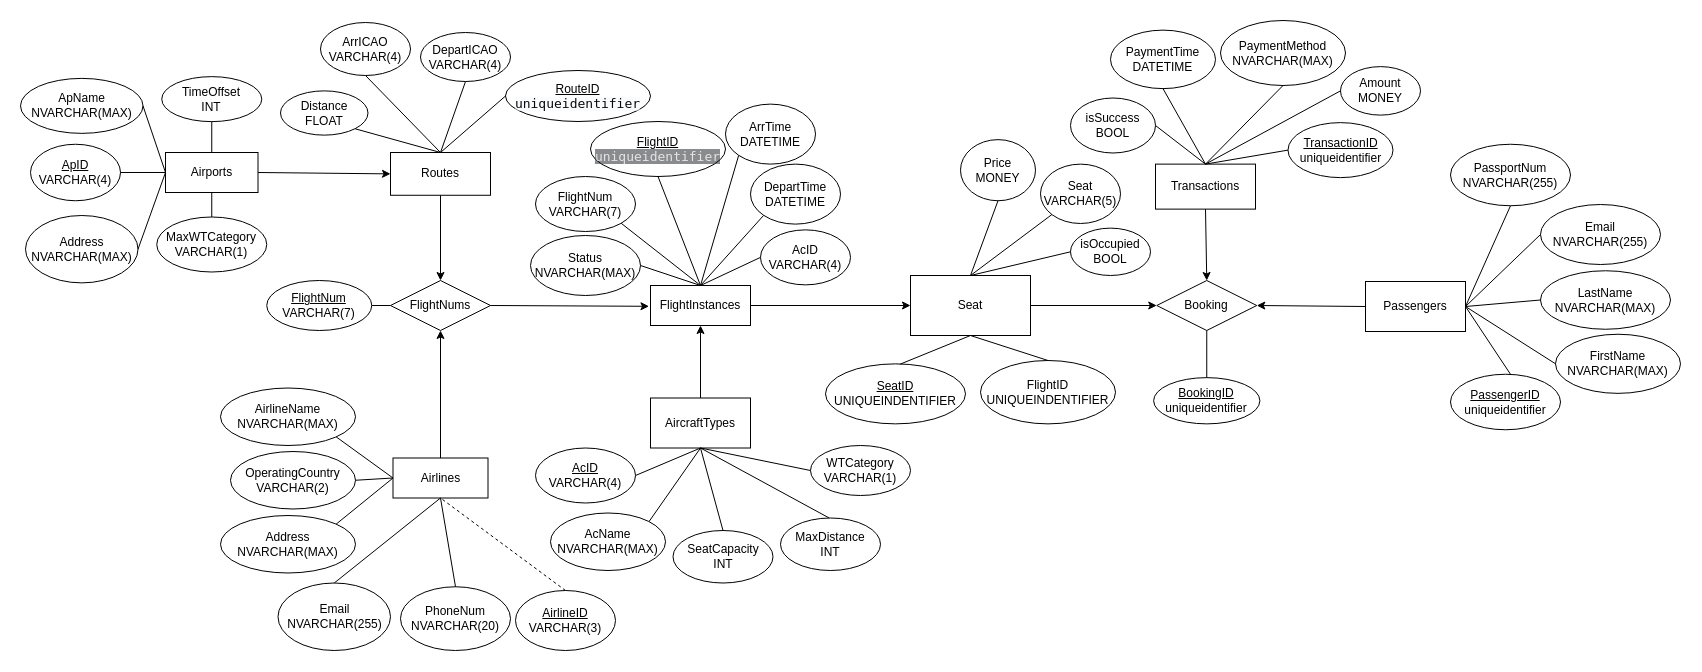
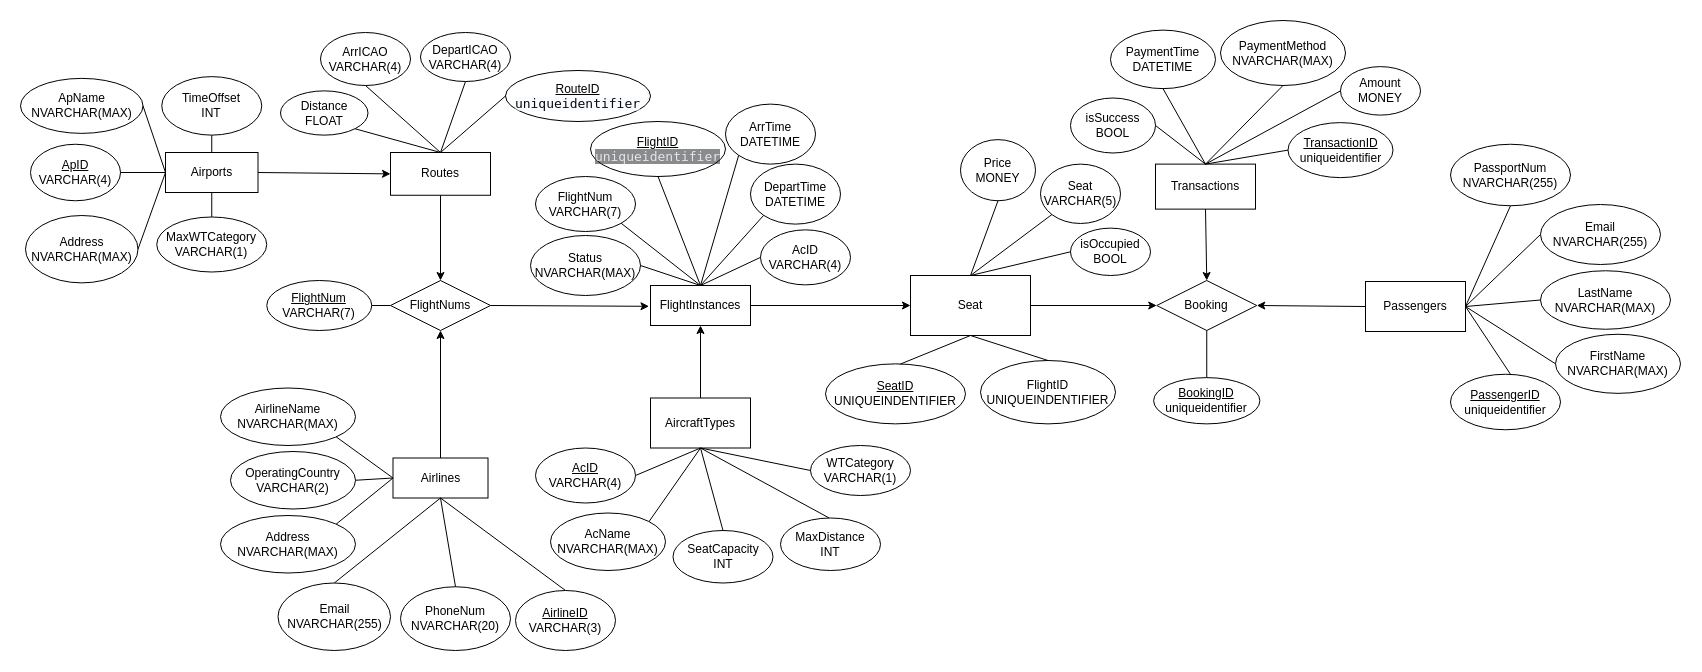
- <mxCell id="5" value="ArrICAO&lt;div&gt;VARCHAR(4)&lt;/div&gt;" style="ellipse;whiteSpace=wrap;html=1;" vertex="1" parent="1"><mxGeometry x="320" y="22" width="90" height="53" as="geometry" /></mxCell>
+ <mxCell id="5" value="ArrICAO&lt;div&gt;VARCHAR(4)&lt;/div&gt;" style="ellipse;whiteSpace=wrap;html=1;" vertex="1" parent="1"><mxGeometry x="320" y="32" width="90" height="53" as="geometry" /></mxCell>
- <mxCell id="55" value="TimeOffset&lt;br&gt;INT" style="ellipse;whiteSpace=wrap;html=1;" vertex="1" parent="1"><mxGeometry x="161.25" y="76.13" width="100" height="45" as="geometry" /></mxCell>
+ <mxCell id="55" value="TimeOffset&lt;br&gt;INT" style="ellipse;whiteSpace=wrap;html=1;" vertex="1" parent="1"><mxGeometry x="161.25" y="76.13" width="100" height="58.5" as="geometry" /></mxCell>
- <mxCell id="39" value="" style="endArrow=none;html=1;rounded=0;entryX=0.5;entryY=1;entryDx=0;entryDy=0;exitX=0.5;exitY=0;exitDx=0;exitDy=0;dashed=1;" edge="1" parent="1" source="36" target="35"><mxGeometry width="50" height="50" relative="1" as="geometry"><mxPoint x="515" y="485" as="sourcePoint" /><mxPoint x="495" y="485" as="targetPoint" /></mxGeometry></mxCell>
+ <mxCell id="39" value="" style="endArrow=none;html=1;rounded=0;entryX=0.5;entryY=1;entryDx=0;entryDy=0;exitX=0.5;exitY=0;exitDx=0;exitDy=0;" edge="1" parent="1" source="36" target="35"><mxGeometry width="50" height="50" relative="1" as="geometry"><mxPoint x="515" y="485" as="sourcePoint" /><mxPoint x="495" y="485" as="targetPoint" /></mxGeometry></mxCell>
